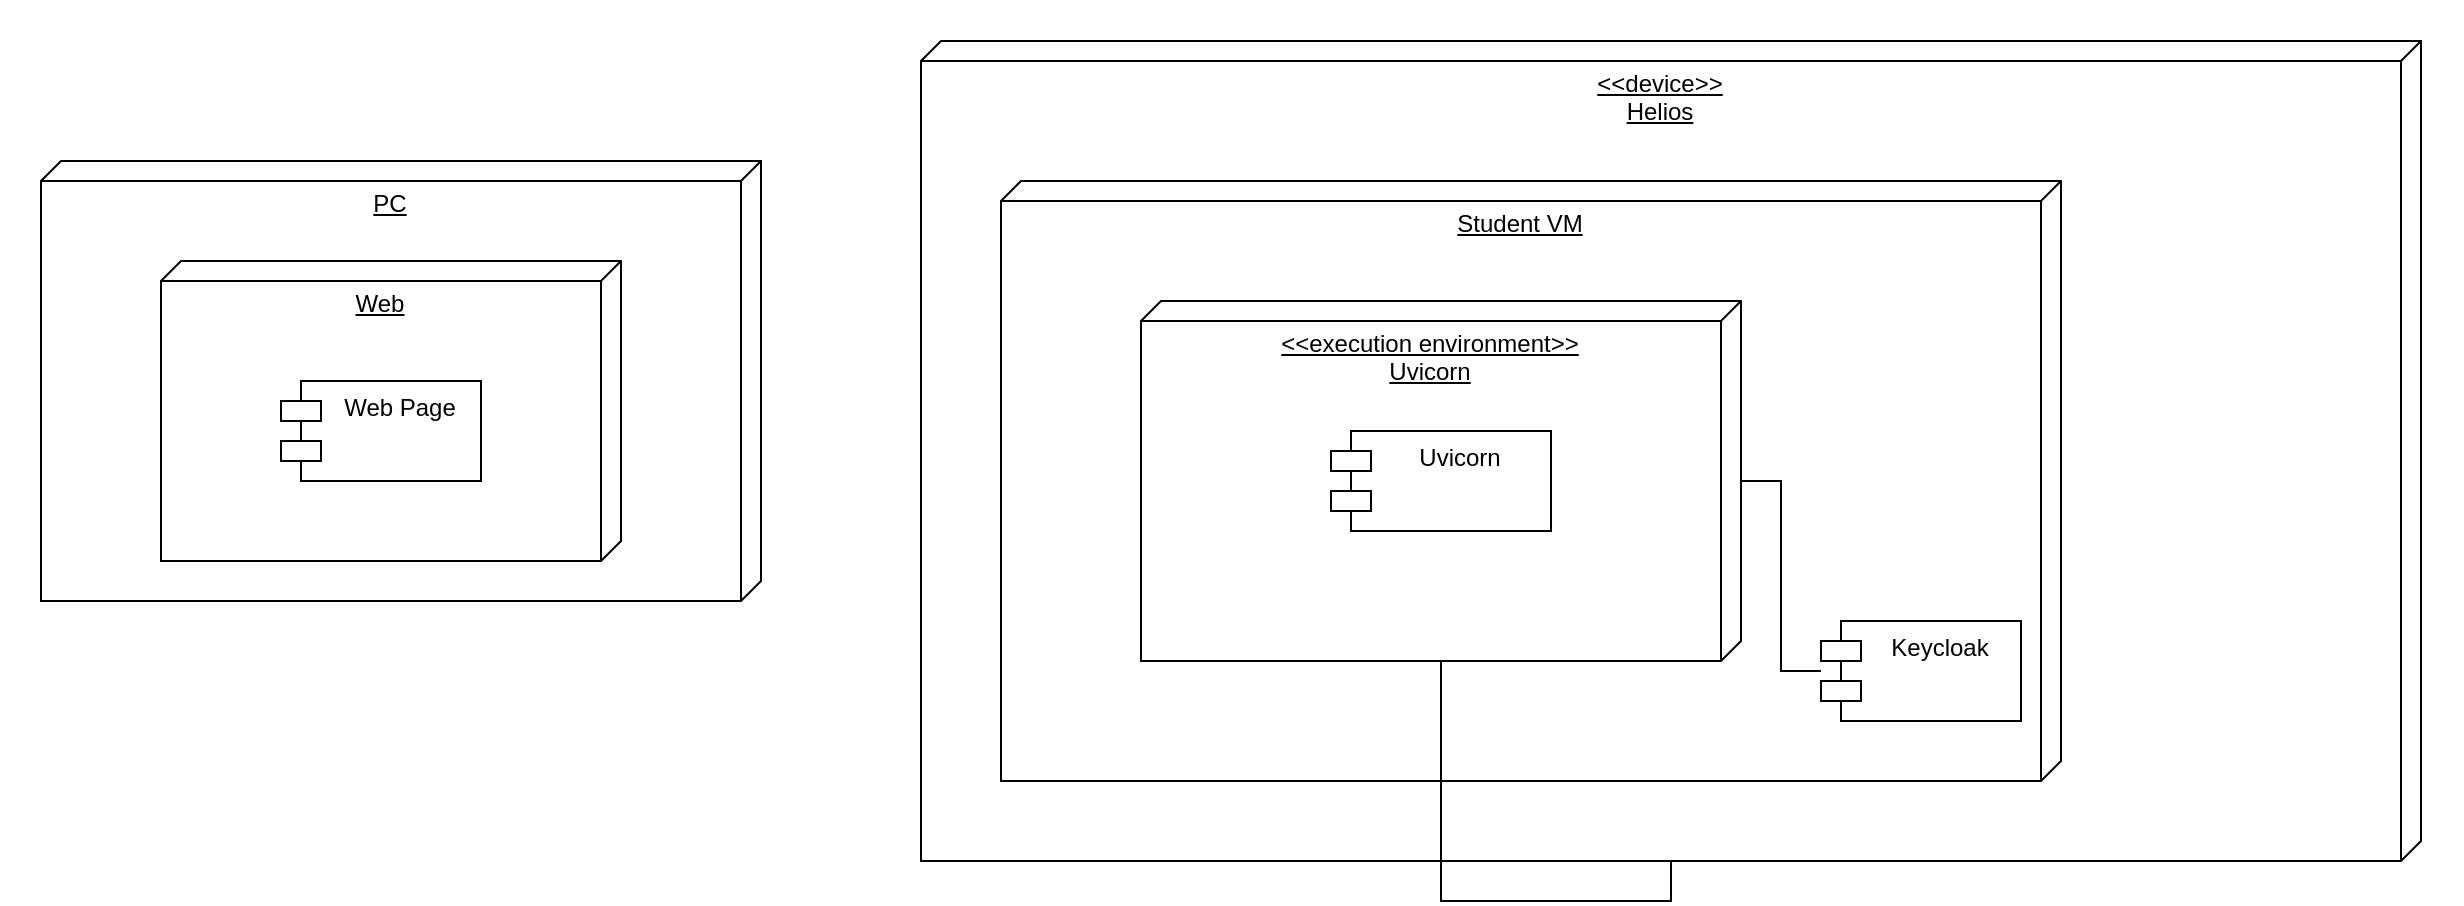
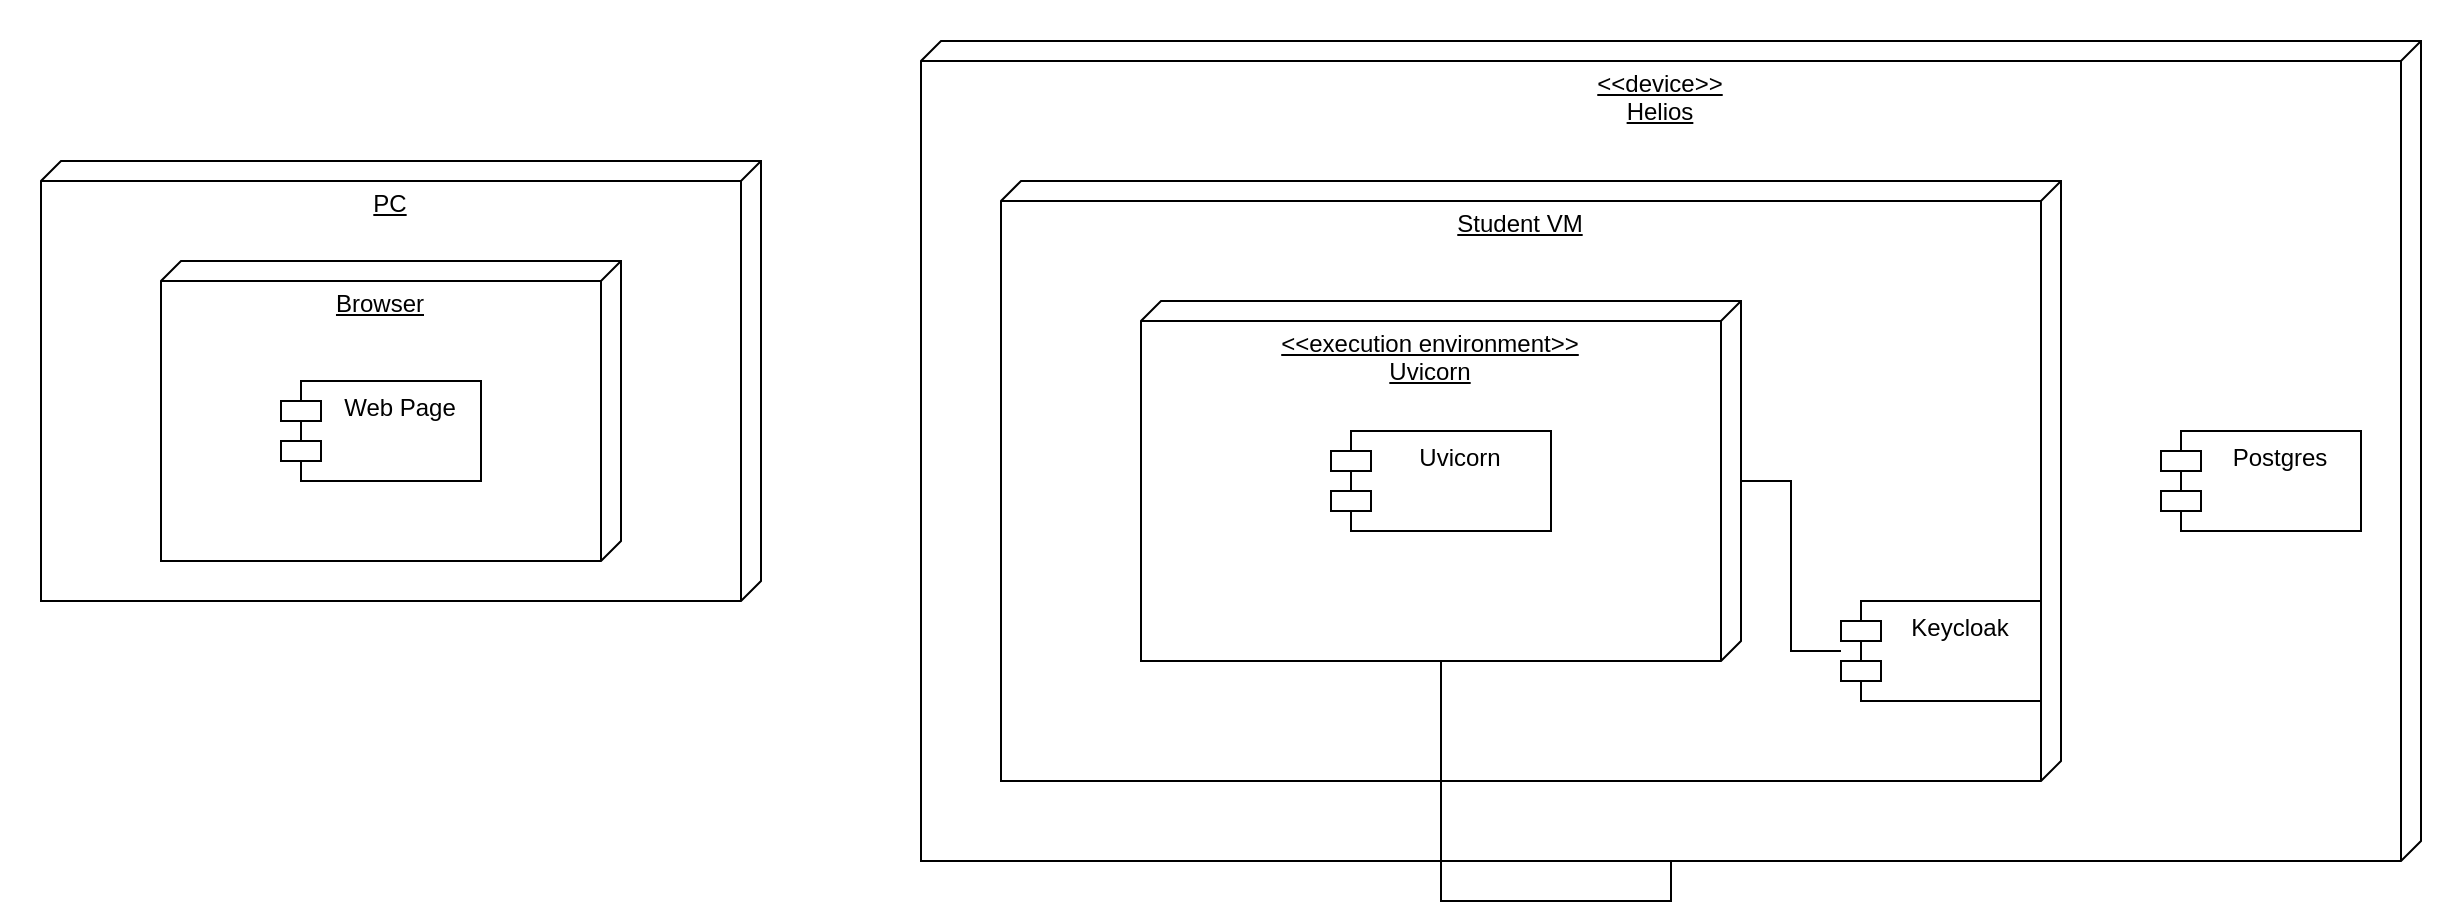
- <mxCell id="6" value="Web" style="verticalAlign=top;align=center;spacingTop=8;spacingLeft=2;spacingRight=12;shape=cube;size=10;direction=south;fontStyle=4;html=1;whiteSpace=wrap;" vertex="1" parent="1"><mxGeometry x="80" y="130" width="230" height="150" as="geometry" /></mxCell>
+ <mxCell id="6" value="Browser" style="verticalAlign=top;align=center;spacingTop=8;spacingLeft=2;spacingRight=12;shape=cube;size=10;direction=south;fontStyle=4;html=1;whiteSpace=wrap;" vertex="1" parent="1"><mxGeometry x="80" y="130" width="230" height="150" as="geometry" /></mxCell>
+ <mxCell id="11" value="Postgres" style="shape=module;align=left;spacingLeft=20;align=center;verticalAlign=top;whiteSpace=wrap;html=1;" parent="1" vertex="1"><mxGeometry x="1080" y="215" width="100" height="50" as="geometry" /></mxCell>
- <mxCell id="12" value="Keycloak" style="shape=module;align=left;spacingLeft=20;align=center;verticalAlign=top;whiteSpace=wrap;html=1;" vertex="1" parent="1"><mxGeometry x="910" y="310" width="100" height="50" as="geometry" /></mxCell>
+ <mxCell id="12" value="Keycloak" style="shape=module;align=left;spacingLeft=20;align=center;verticalAlign=top;whiteSpace=wrap;html=1;" vertex="1" parent="1"><mxGeometry x="920" y="300" width="100" height="50" as="geometry" /></mxCell>
